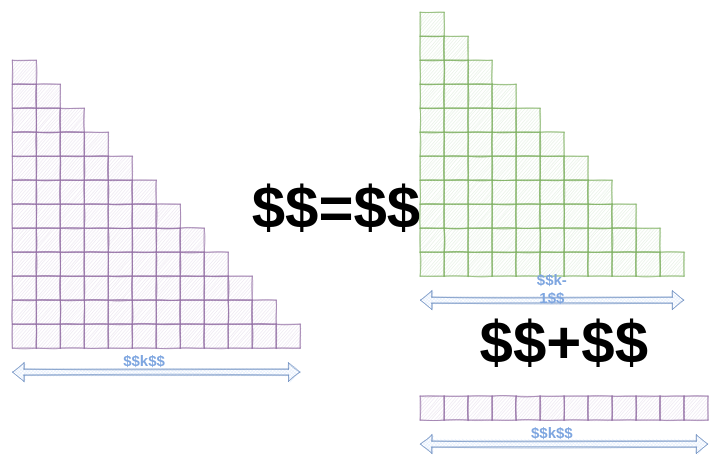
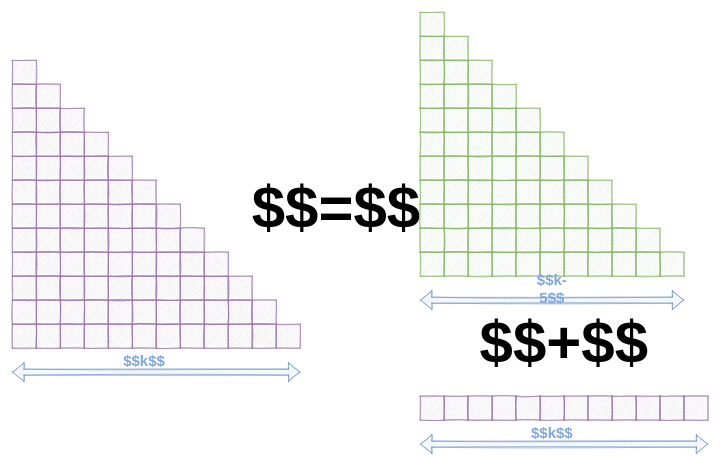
- <mxCell id="164" value="$$k-1$$" style="text;html=1;align=center;verticalAlign=middle;whiteSpace=wrap;rounded=0;sketch=1;fontSize=25;fontStyle=1;fontColor=#7EA6E0;" parent="1" vertex="1"><mxGeometry x="900" y="470" width="40" height="20" as="geometry" /></mxCell>
+ <mxCell id="164" value="$$k-5$$" style="text;html=1;align=center;verticalAlign=middle;whiteSpace=wrap;rounded=0;sketch=1;fontSize=25;fontStyle=1;fontColor=#7EA6E0;" parent="1" vertex="1"><mxGeometry x="900" y="470" width="40" height="20" as="geometry" /></mxCell>
